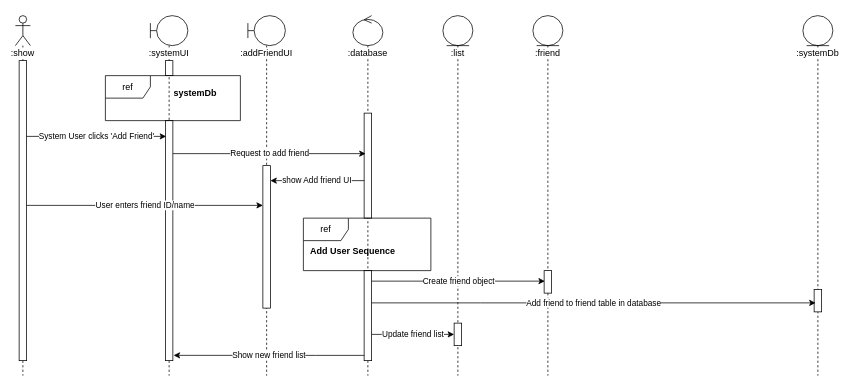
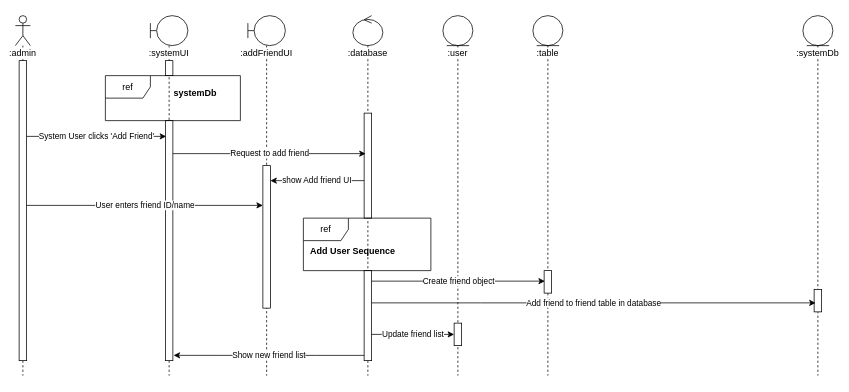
- <mxCell id="10" value=":list" style="shape=umlLifeline;participant=umlEntity;perimeter=lifelinePerimeter;whiteSpace=wrap;html=1;container=1;collapsible=0;recursiveResize=0;verticalAlign=top;spacingTop=36;labelBackgroundColor=#ffffff;outlineConnect=0;" vertex="1" parent="1"><mxGeometry x="590" y="20" width="40" height="480" as="geometry" /></mxCell>
+ <mxCell id="10" value=":user" style="shape=umlLifeline;participant=umlEntity;perimeter=lifelinePerimeter;whiteSpace=wrap;html=1;container=1;collapsible=0;recursiveResize=0;verticalAlign=top;spacingTop=36;labelBackgroundColor=#ffffff;outlineConnect=0;" vertex="1" parent="1"><mxGeometry x="590" y="20" width="40" height="480" as="geometry" /></mxCell>
- <mxCell id="2" value=":show" style="shape=umlLifeline;participant=umlActor;perimeter=lifelinePerimeter;whiteSpace=wrap;html=1;container=1;collapsible=0;recursiveResize=0;verticalAlign=top;spacingTop=36;labelBackgroundColor=#ffffff;outlineConnect=0;" vertex="1" parent="1"><mxGeometry x="20" y="20" width="20" height="480" as="geometry" /></mxCell>
+ <mxCell id="2" value=":admin" style="shape=umlLifeline;participant=umlActor;perimeter=lifelinePerimeter;whiteSpace=wrap;html=1;container=1;collapsible=0;recursiveResize=0;verticalAlign=top;spacingTop=36;labelBackgroundColor=#ffffff;outlineConnect=0;" vertex="1" parent="1"><mxGeometry x="20" y="20" width="20" height="480" as="geometry" /></mxCell>
- <mxCell id="12" value=":friend" style="shape=umlLifeline;participant=umlEntity;perimeter=lifelinePerimeter;whiteSpace=wrap;html=1;container=1;collapsible=0;recursiveResize=0;verticalAlign=top;spacingTop=36;labelBackgroundColor=#ffffff;outlineConnect=0;" vertex="1" parent="1"><mxGeometry x="710" y="20" width="40" height="480" as="geometry" /></mxCell>
+ <mxCell id="12" value=":table" style="shape=umlLifeline;participant=umlEntity;perimeter=lifelinePerimeter;whiteSpace=wrap;html=1;container=1;collapsible=0;recursiveResize=0;verticalAlign=top;spacingTop=36;labelBackgroundColor=#ffffff;outlineConnect=0;" vertex="1" parent="1"><mxGeometry x="710" y="20" width="40" height="480" as="geometry" /></mxCell>
